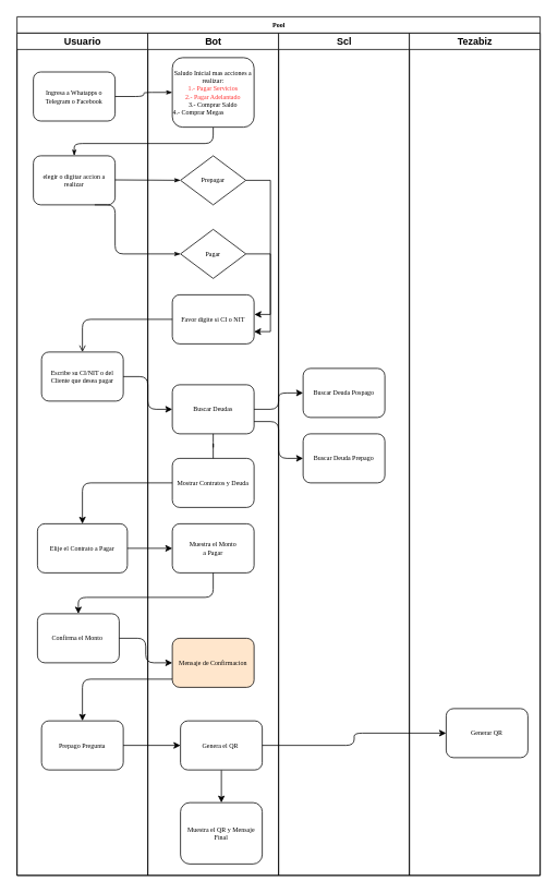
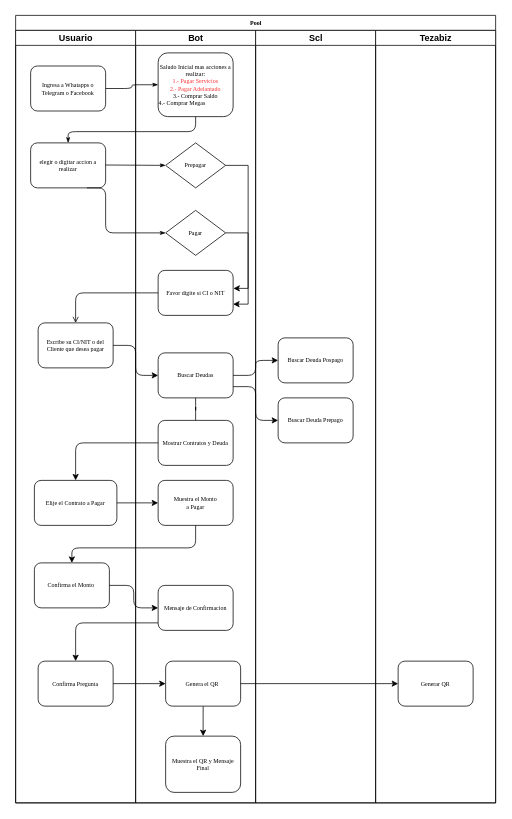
- <mxCell id="27" value="Mensaje de Confirmacion" style="rounded=1;whiteSpace=wrap;html=1;shadow=0;labelBackgroundColor=none;strokeWidth=1;fontFamily=Verdana;fontSize=8;align=center;fillColor=#ffe6cc;" vertex="1" parent="13"><mxGeometry x="30" y="740" width="100" height="60" as="geometry" /></mxCell>
+ <mxCell id="27" value="Mensaje de Confirmacion" style="rounded=1;whiteSpace=wrap;html=1;shadow=0;labelBackgroundColor=none;strokeWidth=1;fontFamily=Verdana;fontSize=8;align=center;" vertex="1" parent="13"><mxGeometry x="30" y="740" width="100" height="60" as="geometry" /></mxCell>
- <mxCell id="32" value="Generar QR" style="rounded=1;whiteSpace=wrap;html=1;shadow=0;labelBackgroundColor=none;strokeWidth=1;fontFamily=Verdana;fontSize=8;align=center;" vertex="1" parent="31"><mxGeometry x="45" y="826" width="100" height="60" as="geometry" /></mxCell>
+ <mxCell id="32" value="Generar QR" style="rounded=1;whiteSpace=wrap;html=1;shadow=0;labelBackgroundColor=none;strokeWidth=1;fontFamily=Verdana;fontSize=8;align=center;" vertex="1" parent="31"><mxGeometry x="30" y="841" width="100" height="60" as="geometry" /></mxCell>
- <mxCell id="10" value="Prepago Pregunta" style="rounded=1;whiteSpace=wrap;html=1;shadow=0;labelBackgroundColor=none;strokeWidth=1;fontFamily=Verdana;fontSize=8;align=center;" vertex="1" parent="3"><mxGeometry x="30" y="841" width="100" height="60" as="geometry" /></mxCell>
+ <mxCell id="10" value="Confirma Pregunta" style="rounded=1;whiteSpace=wrap;html=1;shadow=0;labelBackgroundColor=none;strokeWidth=1;fontFamily=Verdana;fontSize=8;align=center;" vertex="1" parent="3"><mxGeometry x="30" y="841" width="100" height="60" as="geometry" /></mxCell>
